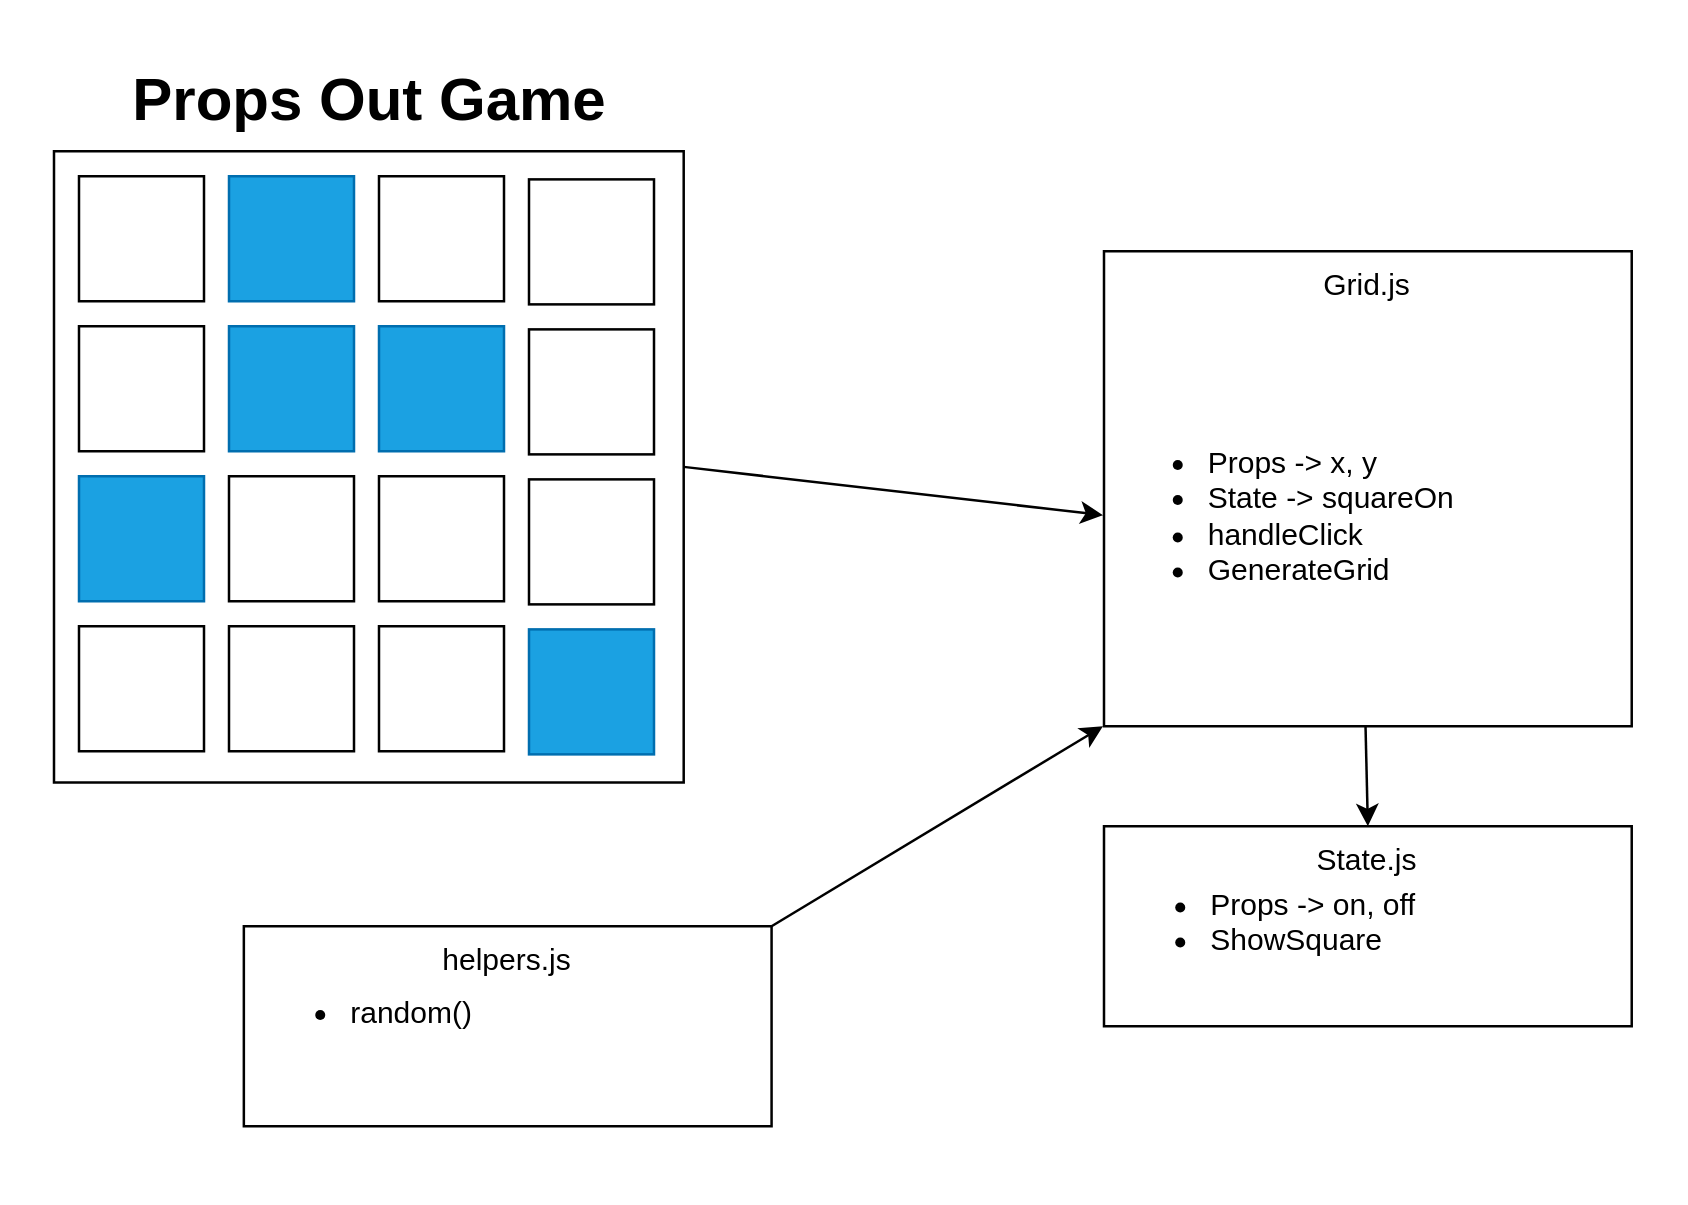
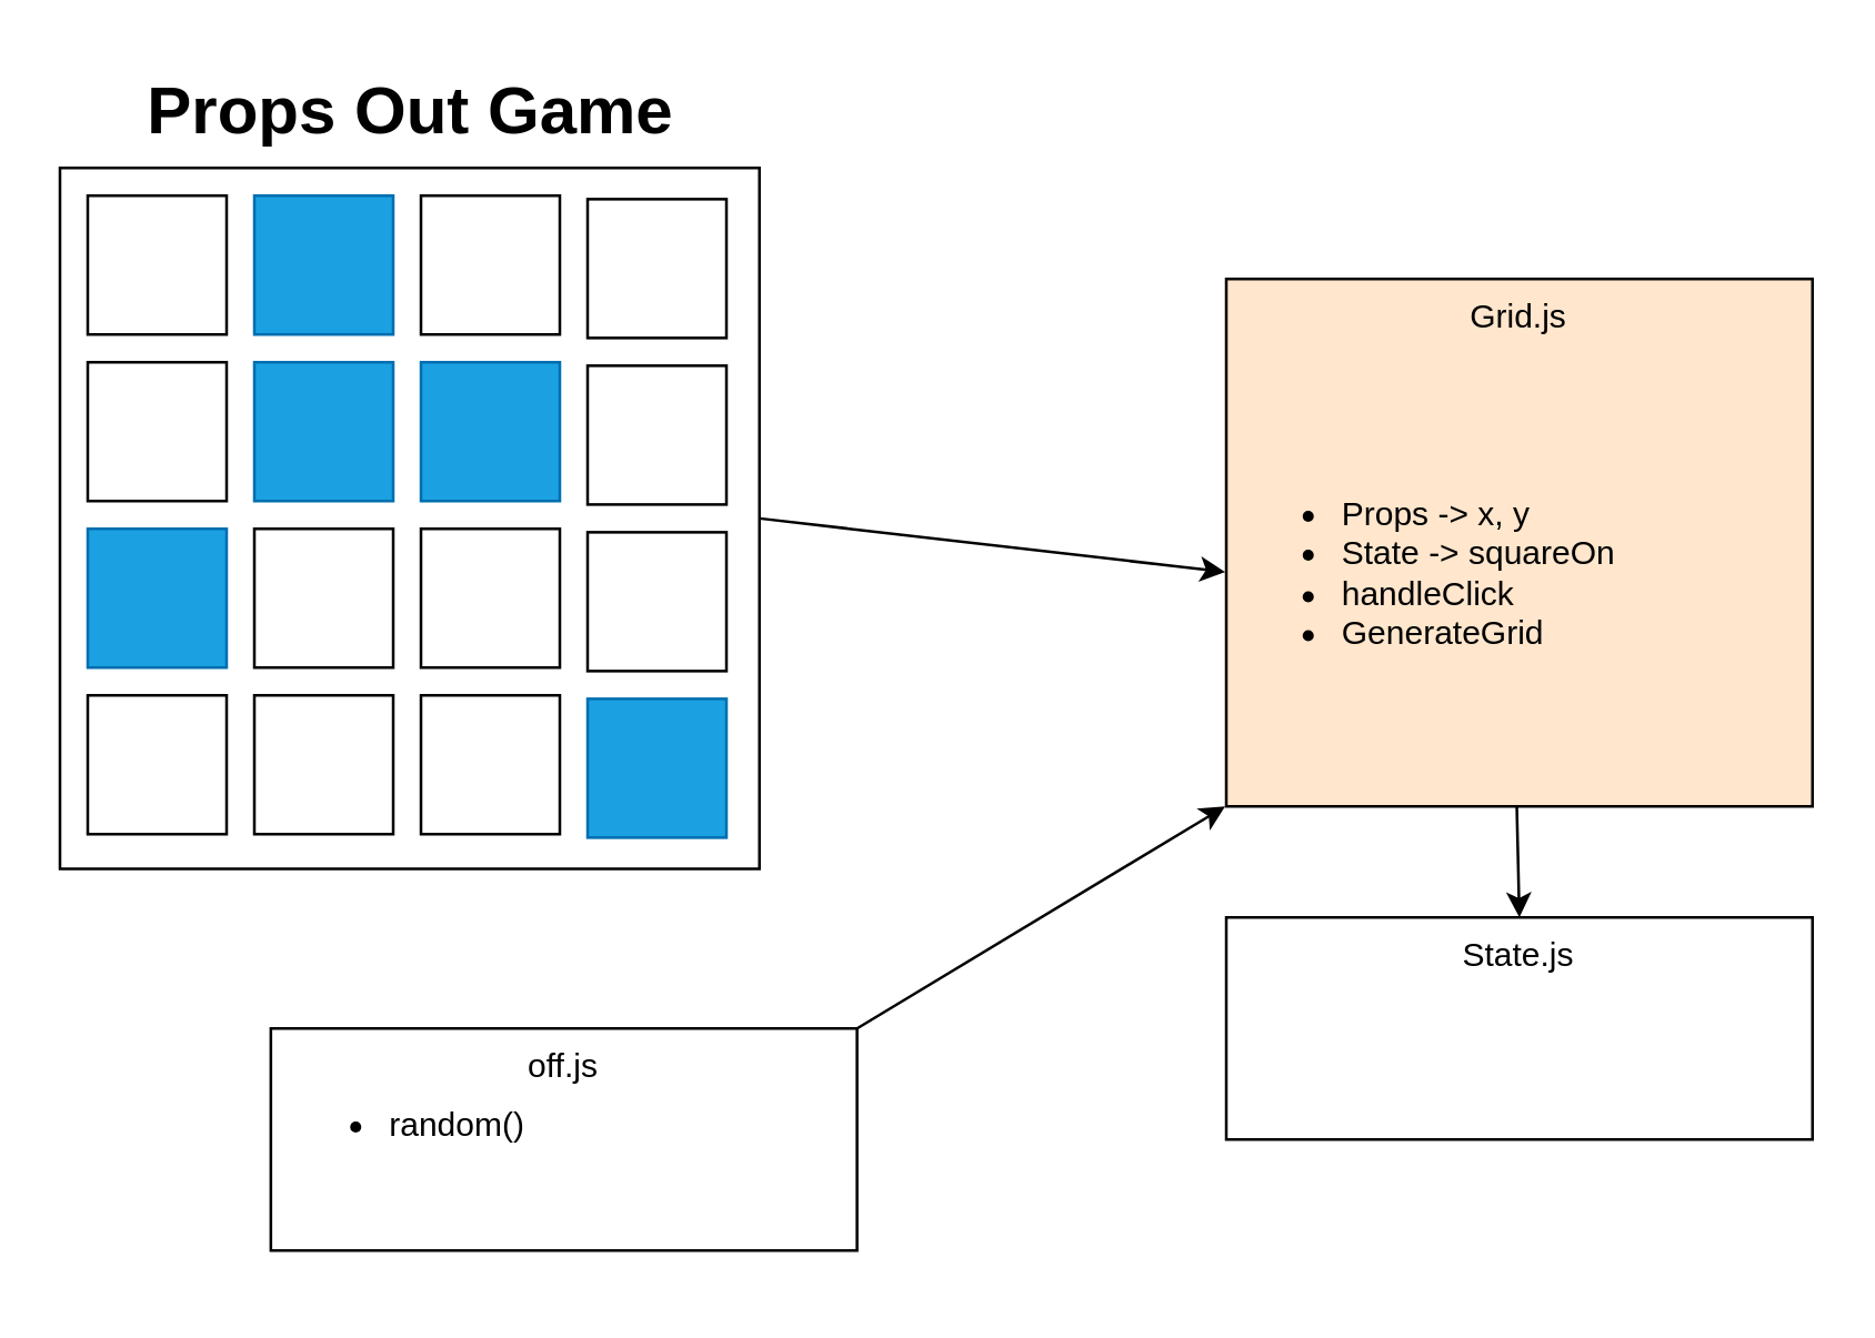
- <mxCell id="23" value="Grid.js&lt;br&gt;&lt;br&gt;" style="rounded=0;whiteSpace=wrap;html=1;horizontal=1;verticalAlign=top;" vertex="1" parent="22"><mxGeometry width="211.09" height="190" as="geometry" /></mxCell>
+ <mxCell id="23" value="Grid.js&lt;br&gt;&lt;br&gt;" style="rounded=0;whiteSpace=wrap;html=1;horizontal=1;verticalAlign=top;fillColor=#ffe6cc;" vertex="1" parent="22"><mxGeometry width="211.09" height="190" as="geometry" /></mxCell>
- <mxCell id="27" value="&lt;ul&gt;&lt;li&gt;Props -&amp;gt; on, off&lt;/li&gt;&lt;li&gt;ShowSquare&lt;/li&gt;&lt;/ul&gt;" style="text;strokeColor=none;fillColor=none;html=1;whiteSpace=wrap;verticalAlign=middle;overflow=hidden;align=left;" vertex="1" parent="25"><mxGeometry x="1.09" y="10" width="210" height="50.0" as="geometry" /></mxCell>
- <mxCell id="30" value="helpers.js" style="rounded=0;whiteSpace=wrap;html=1;horizontal=1;verticalAlign=top;" vertex="1" parent="29"><mxGeometry width="211.09" height="80" as="geometry" /></mxCell>
+ <mxCell id="30" value="off.js" style="rounded=0;whiteSpace=wrap;html=1;horizontal=1;verticalAlign=top;" vertex="1" parent="29"><mxGeometry width="211.09" height="80" as="geometry" /></mxCell>
